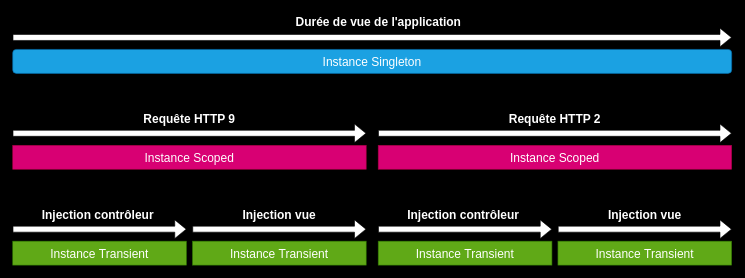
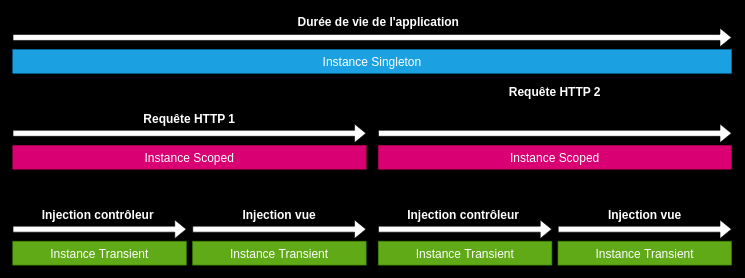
- <mxCell id="4" value="Durée de vue de l'application" style="text;html=1;align=center;verticalAlign=middle;whiteSpace=wrap;rounded=0;fontSize=20;fillColor=none;fontColor=#FFFFFF;fontStyle=1" parent="1" vertex="1"><mxGeometry x="488" y="20" width="285" height="30" as="geometry" /></mxCell>
+ <mxCell id="4" value="Durée de vie de l'application" style="text;html=1;align=center;verticalAlign=middle;whiteSpace=wrap;rounded=0;fontSize=20;fillColor=none;fontColor=#FFFFFF;fontStyle=1" parent="1" vertex="1"><mxGeometry x="488" y="20" width="285" height="30" as="geometry" /></mxCell>
- <mxCell id="3" value="Instance Singleton" style="whiteSpace=wrap;html=1;fontSize=20;fillColor=#1ba1e2;fontColor=#ffffff;strokeColor=#006EAF;rounded=1;" parent="1" vertex="1"><mxGeometry x="20" y="82" width="1200" height="40" as="geometry" /></mxCell>
+ <mxCell id="3" value="Instance Singleton" style="rounded=0;whiteSpace=wrap;html=1;fontSize=20;fillColor=#1ba1e2;fontColor=#ffffff;strokeColor=#006EAF;" parent="1" vertex="1"><mxGeometry x="20" y="82" width="1200" height="40" as="geometry" /></mxCell>
- <mxCell id="7" value="Requête HTTP 9" style="text;html=1;align=center;verticalAlign=middle;whiteSpace=wrap;rounded=0;fontSize=20;fillColor=none;fontColor=#FFFFFF;fontStyle=1" parent="1" vertex="1"><mxGeometry x="220" y="182" width="190" height="30" as="geometry" /></mxCell>
+ <mxCell id="7" value="Requête HTTP 1" style="text;html=1;align=center;verticalAlign=middle;whiteSpace=wrap;rounded=0;fontSize=20;fillColor=none;fontColor=#FFFFFF;fontStyle=1" parent="1" vertex="1"><mxGeometry x="220" y="182" width="190" height="30" as="geometry" /></mxCell>
- <mxCell id="10" value="Requête HTTP 2" style="text;html=1;align=center;verticalAlign=middle;whiteSpace=wrap;rounded=0;fontSize=20;fillColor=none;fontColor=#FFFFFF;fontStyle=1" parent="1" vertex="1"><mxGeometry x="830" y="182" width="190" height="30" as="geometry" /></mxCell>
+ <mxCell id="10" value="Requête HTTP 2" style="text;html=1;align=center;verticalAlign=middle;whiteSpace=wrap;rounded=0;fontSize=20;fillColor=none;fontColor=#FFFFFF;fontStyle=1" parent="1" vertex="1"><mxGeometry x="830" y="137" width="190" height="30" as="geometry" /></mxCell>
